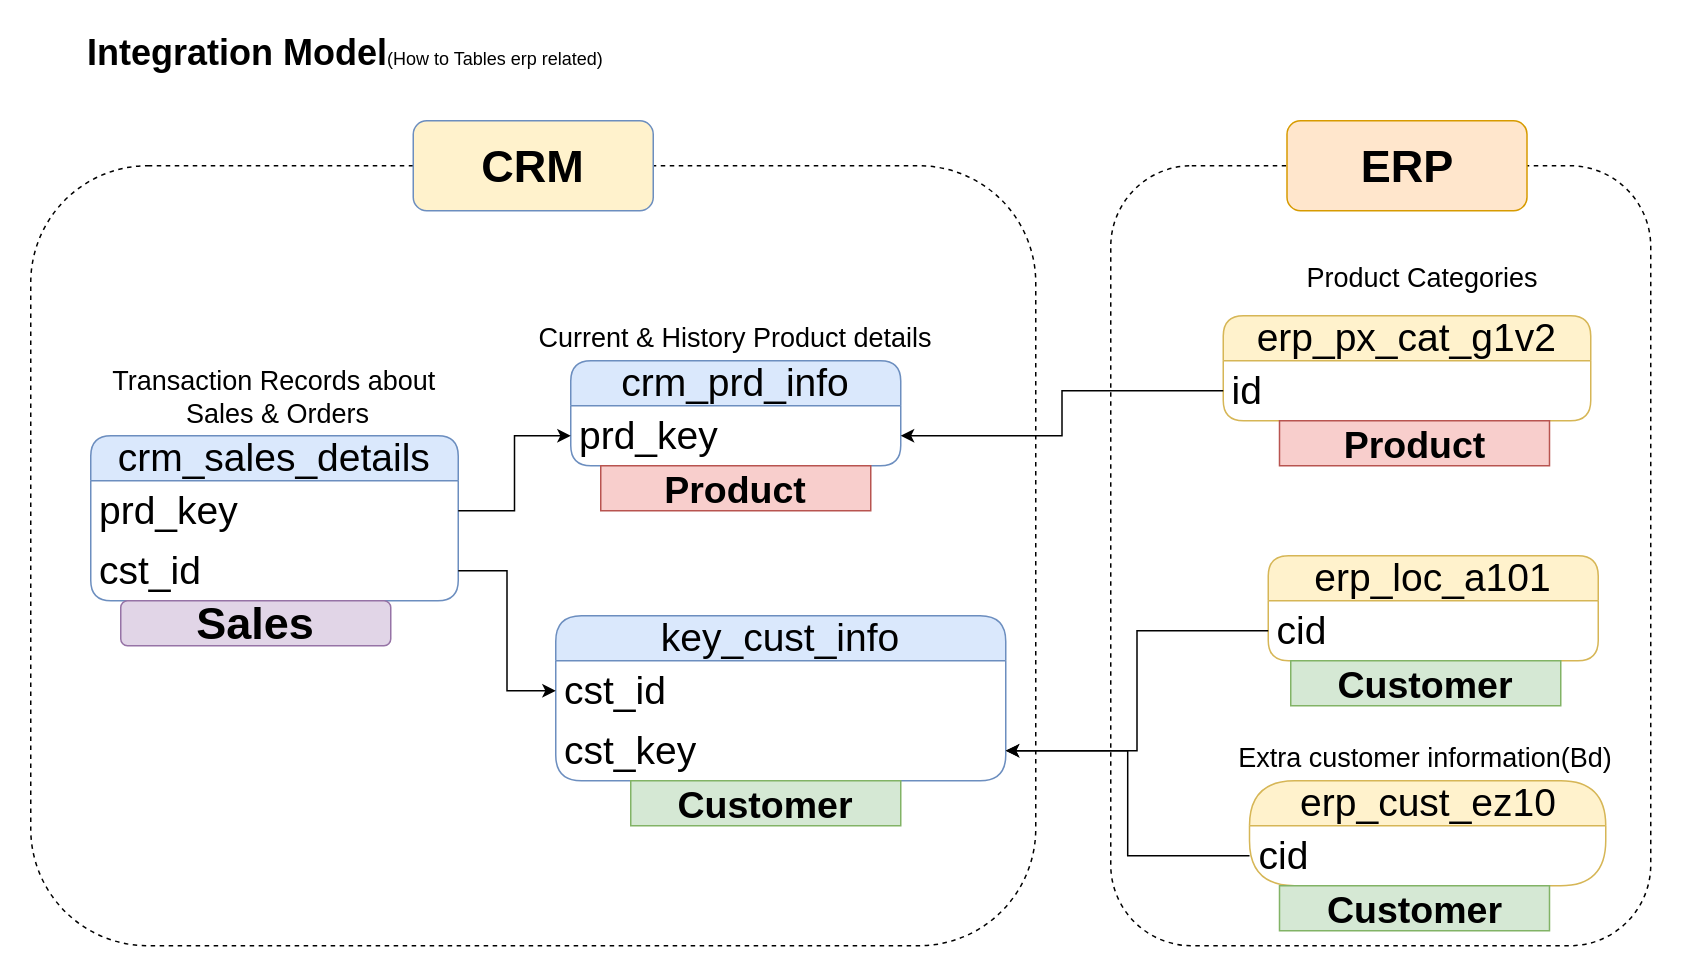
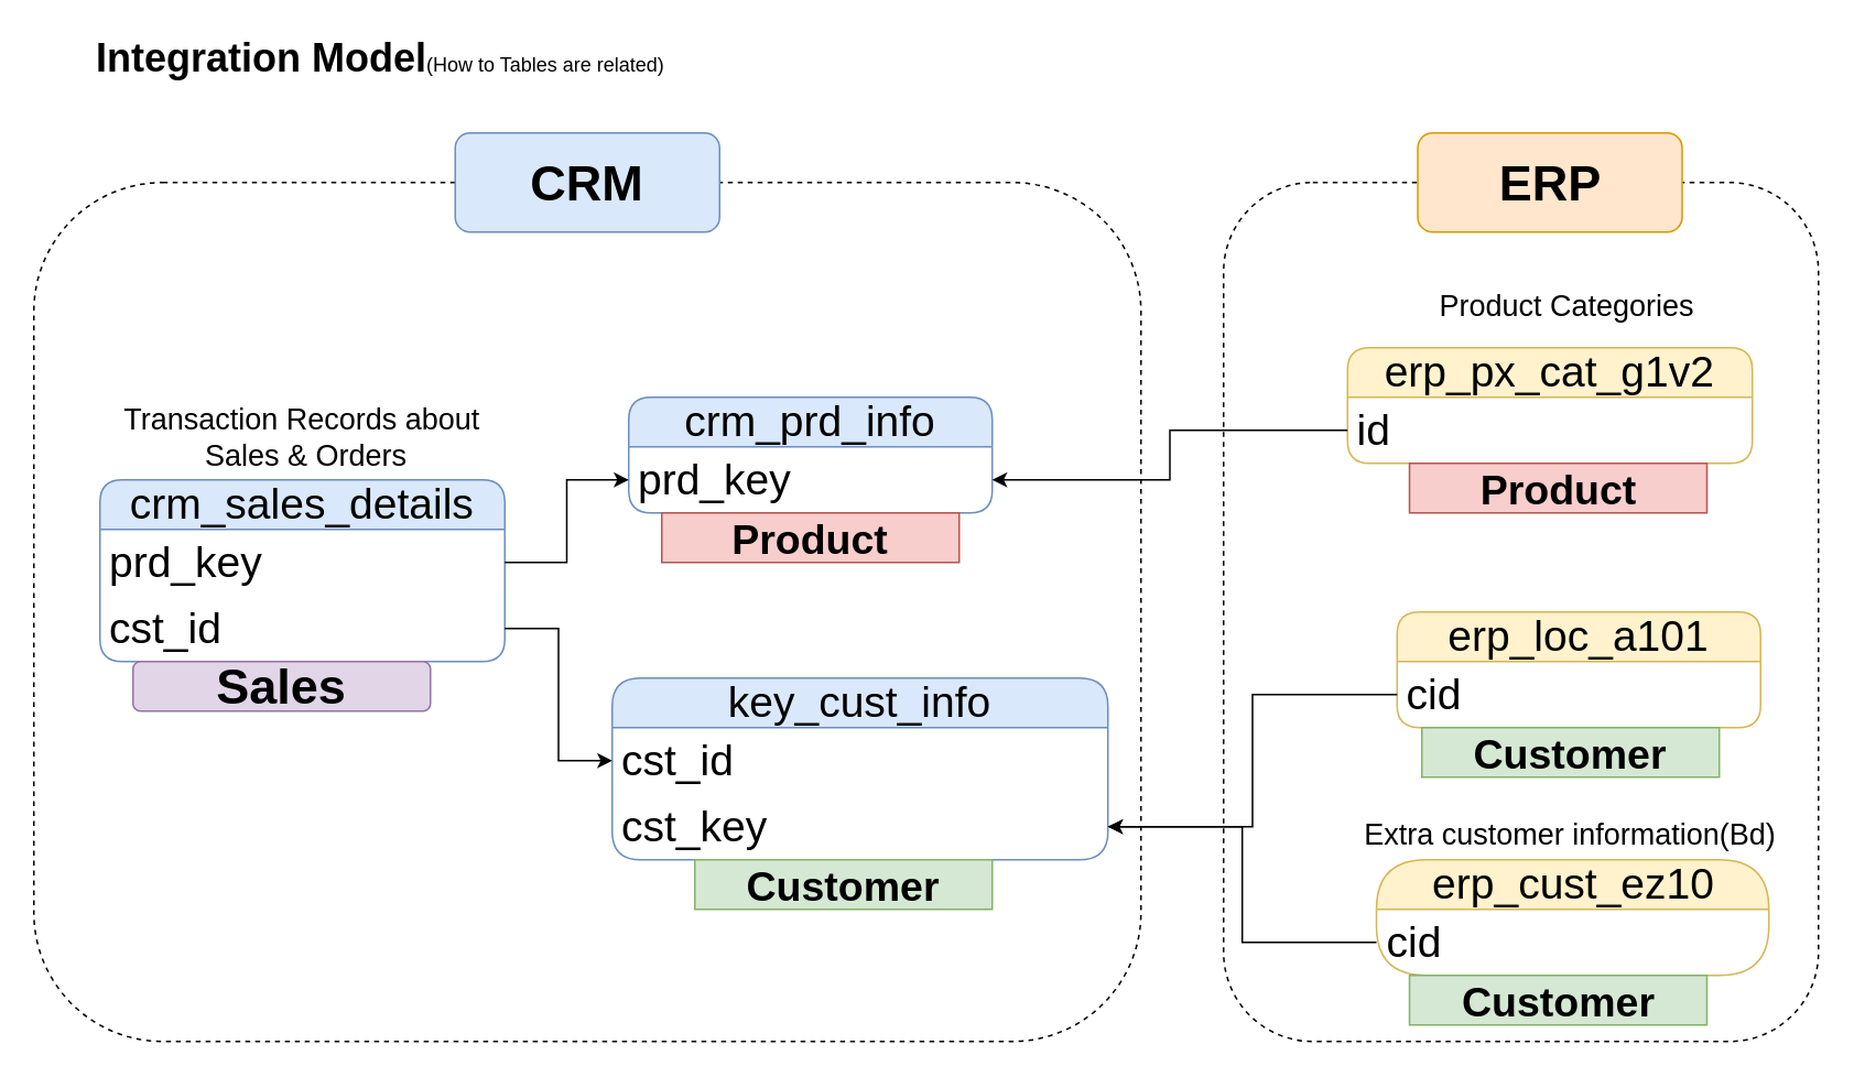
- <mxCell id="2" value="&lt;font style=&quot;&quot;&gt;&lt;b style=&quot;font-size: 24px;&quot;&gt;Integration Model&lt;/b&gt;&lt;font&gt;(How to Tables erp related)&lt;/font&gt;&lt;/font&gt;" style="text;html=1;align=center;verticalAlign=middle;whiteSpace=wrap;rounded=0;" parent="1" vertex="1"><mxGeometry x="50" y="20" width="360" height="30" as="geometry" /></mxCell>
+ <mxCell id="2" value="&lt;font style=&quot;&quot;&gt;&lt;b style=&quot;font-size: 24px;&quot;&gt;Integration Model&lt;/b&gt;&lt;font&gt;(How to Tables are related)&lt;/font&gt;&lt;/font&gt;" style="text;html=1;align=center;verticalAlign=middle;whiteSpace=wrap;rounded=0;" parent="1" vertex="1"><mxGeometry x="50" y="20" width="360" height="30" as="geometry" /></mxCell>
- <mxCell id="34" value="&lt;font style=&quot;font-size: 30px;&quot;&gt;&lt;b&gt;CRM&lt;/b&gt;&lt;/font&gt;" style="rounded=1;whiteSpace=wrap;html=1;fillColor=#fff2cc;strokeColor=#6c8ebf;" vertex="1" parent="1"><mxGeometry x="275" y="80" width="160" height="60" as="geometry" /></mxCell>
+ <mxCell id="34" value="&lt;font style=&quot;font-size: 30px;&quot;&gt;&lt;b&gt;CRM&lt;/b&gt;&lt;/font&gt;" style="rounded=1;whiteSpace=wrap;html=1;fillColor=#dae8fc;strokeColor=#6c8ebf;" vertex="1" parent="1"><mxGeometry x="275" y="80" width="160" height="60" as="geometry" /></mxCell>
- <mxCell id="8" value="&lt;font style=&quot;font-size: 18px;&quot;&gt;Current &amp;amp; History Product details&lt;/font&gt;" style="text;html=1;align=center;verticalAlign=middle;whiteSpace=wrap;rounded=0;" parent="1" vertex="1"><mxGeometry x="355" y="210" width="270" height="30" as="geometry" /></mxCell>
